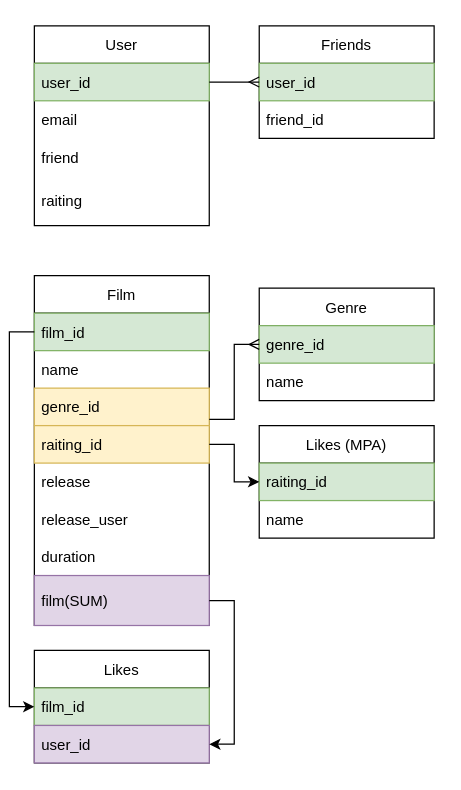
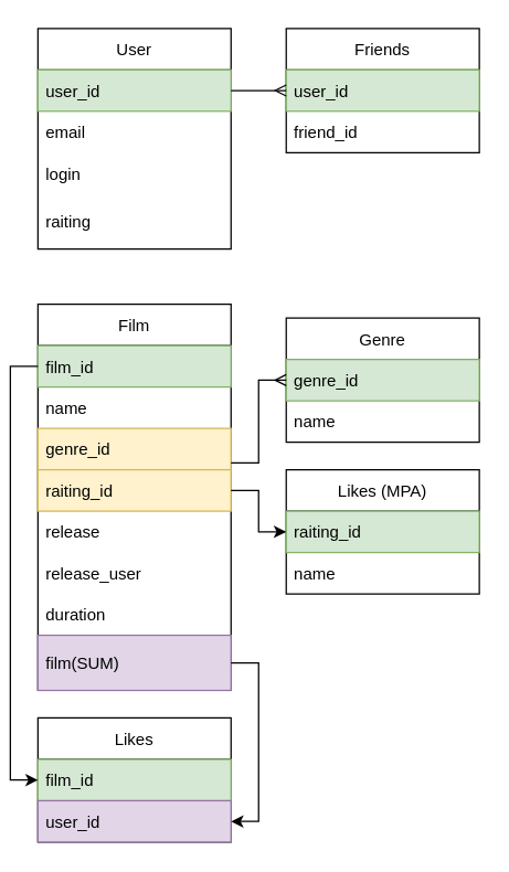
- <mxCell id="5" value="friend" style="text;strokeColor=none;fillColor=none;align=left;verticalAlign=middle;spacingLeft=4;spacingRight=4;overflow=hidden;points=[[0,0.5],[1,0.5]];portConstraint=eastwest;rotatable=0;" parent="2" vertex="1"><mxGeometry y="90" width="140" height="30" as="geometry" /></mxCell>
+ <mxCell id="5" value="login" style="text;strokeColor=none;fillColor=none;align=left;verticalAlign=middle;spacingLeft=4;spacingRight=4;overflow=hidden;points=[[0,0.5],[1,0.5]];portConstraint=eastwest;rotatable=0;" parent="2" vertex="1"><mxGeometry y="90" width="140" height="30" as="geometry" /></mxCell>
